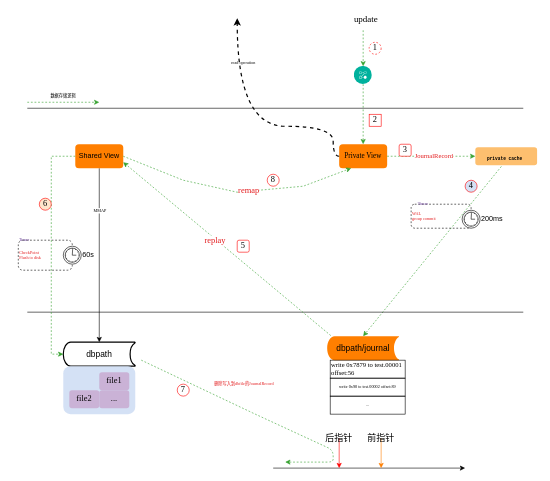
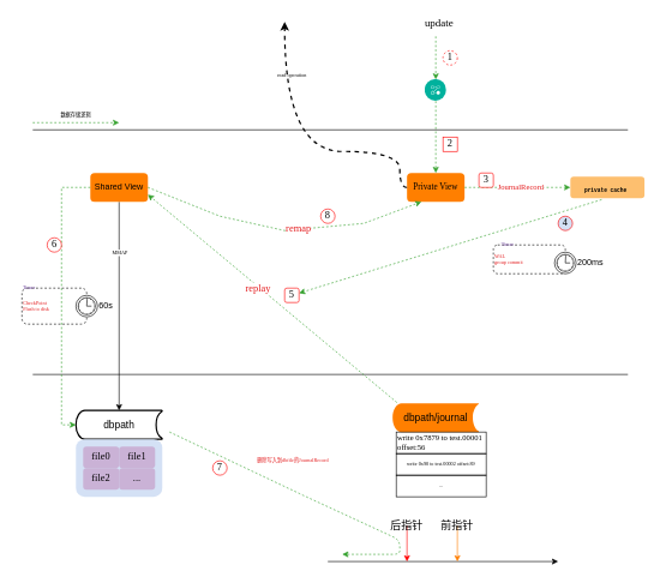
- <mxCell id="2" style="rounded=0;orthogonalLoop=1;jettySize=auto;html=1;entryX=0.5;entryY=0;entryDx=0;entryDy=0;entryPerimeter=0;fontSize=7;fontColor=#33A02C;strokeColor=#33A02C;dashed=1;exitX=0.422;exitY=1.066;exitDx=0;exitDy=0;exitPerimeter=0;" parent="1" source="34" target="8" edge="1"><mxGeometry relative="1" as="geometry" /></mxCell>
+ <mxCell id="2" style="rounded=0;orthogonalLoop=1;jettySize=auto;html=1;fontSize=7;fontColor=#33A02C;strokeColor=#33A02C;dashed=1;exitX=0.422;exitY=1.066;exitDx=0;exitDy=0;exitPerimeter=0;" parent="1" source="34" target="44" edge="1"><mxGeometry relative="1" as="geometry" /></mxCell>
- <mxCell id="45" value="6" style="ellipse;whiteSpace=wrap;html=1;aspect=fixed;fontFamily=Comic Sans MS;fontSize=14;strokeColor=#FF0000;fillColor=#ffe6cc;" parent="1" vertex="1"><mxGeometry x="65" y="330" width="20" height="20" as="geometry" /></mxCell>
+ <mxCell id="45" value="6" style="ellipse;whiteSpace=wrap;html=1;aspect=fixed;fontFamily=Comic Sans MS;fontSize=14;strokeColor=#FF0000;" parent="1" vertex="1"><mxGeometry x="65" y="330" width="20" height="20" as="geometry" /></mxCell>
+ <mxCell id="49" value="file0" style="rounded=1;whiteSpace=wrap;html=1;fontFamily=Comic Sans MS;fontSize=14;strokeColor=none;fillColor=#cab2d6;" parent="1" vertex="1"><mxGeometry x="115" y="620" width="50" height="30" as="geometry" /></mxCell>
